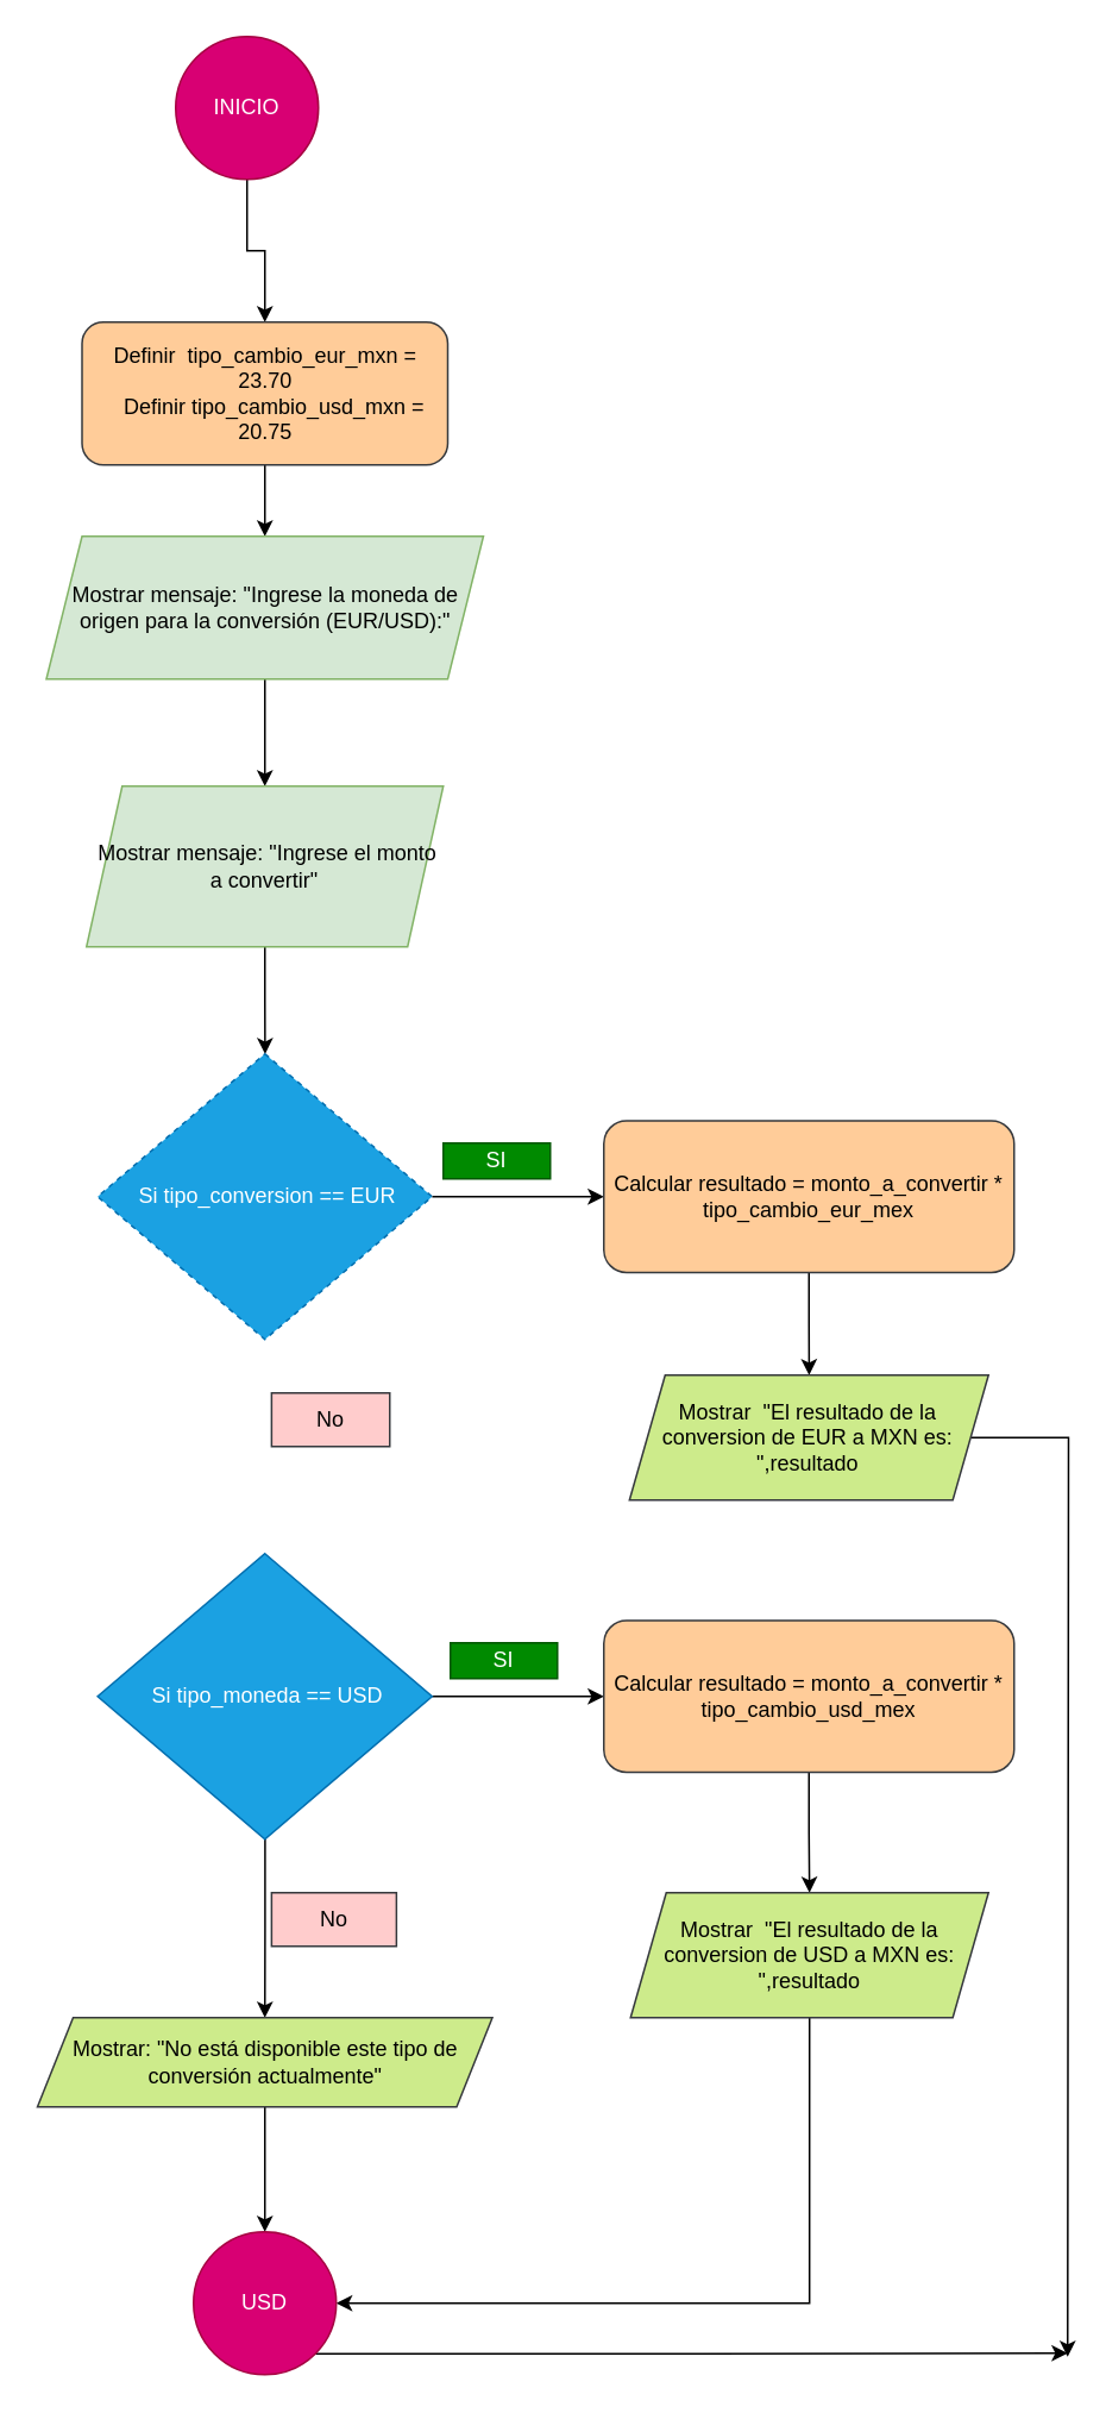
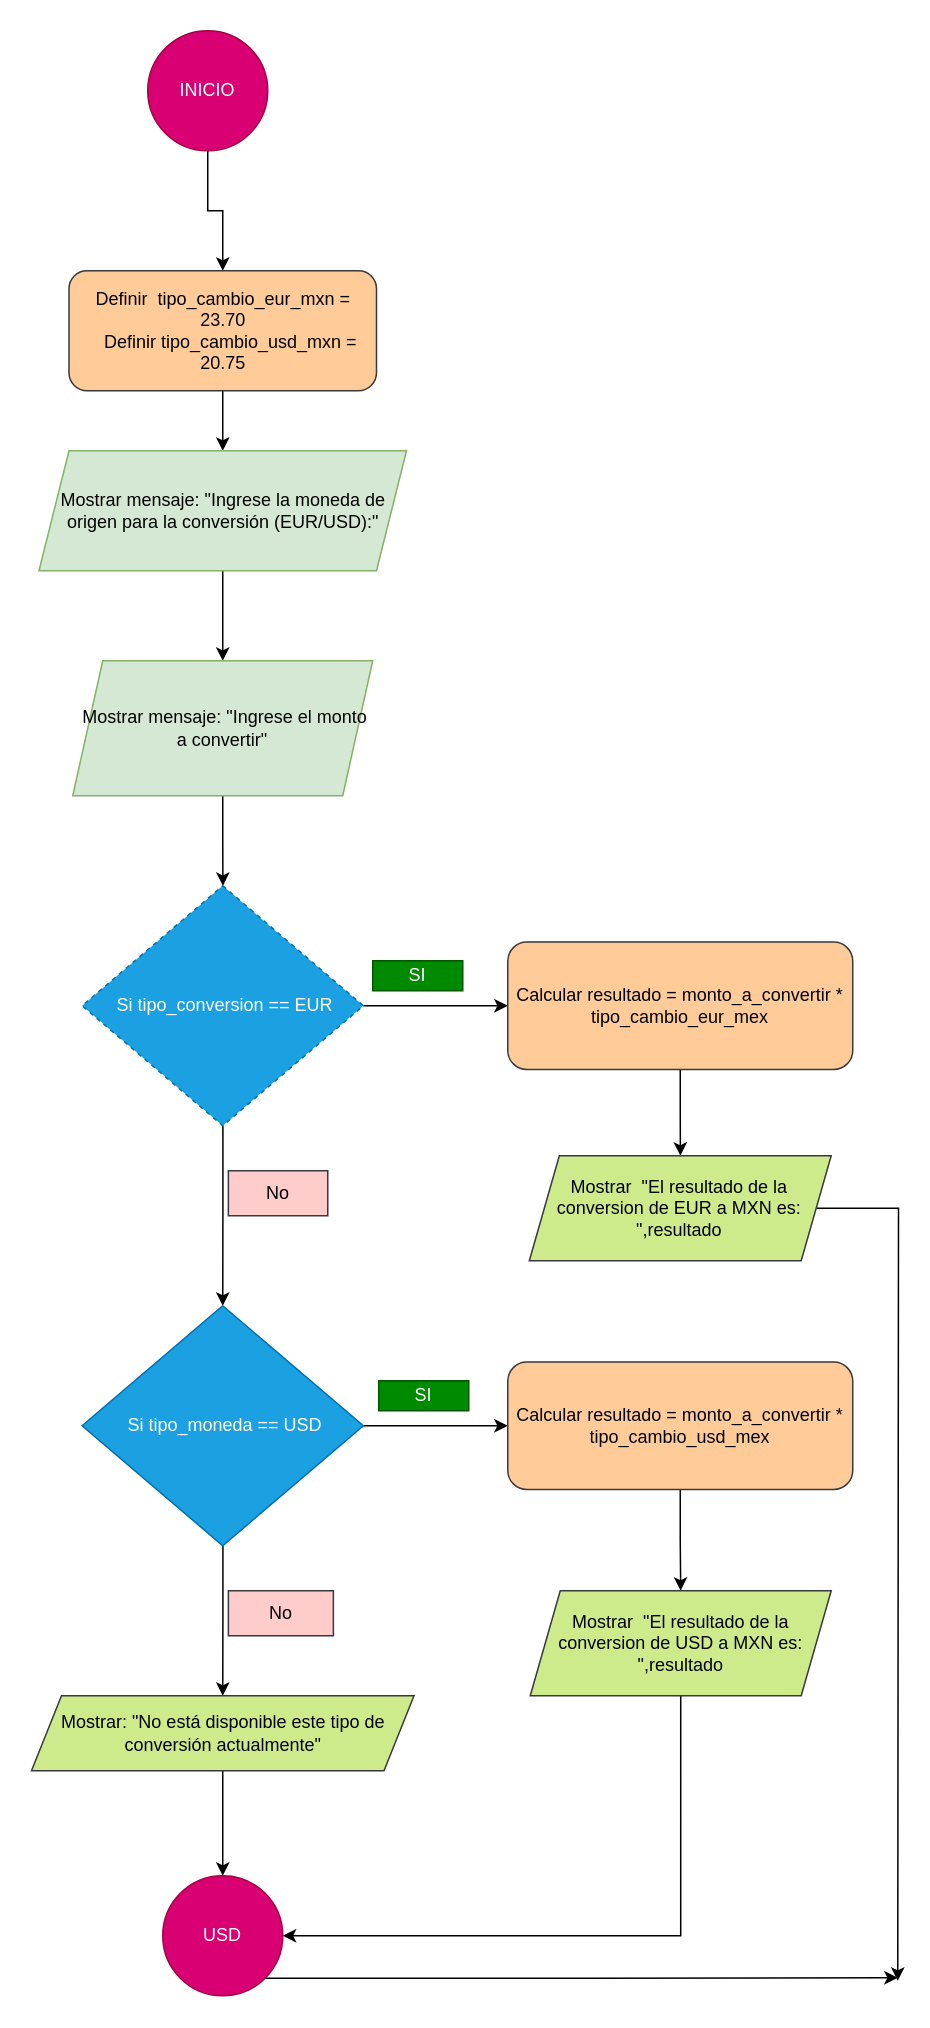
+ <mxCell id="11" style="edgeStyle=orthogonalEdgeStyle;rounded=0;orthogonalLoop=1;jettySize=auto;html=1;entryX=0.5;entryY=0;entryDx=0;entryDy=0;" edge="1" parent="1" source="12" target="20"><mxGeometry relative="1" as="geometry" /></mxCell>
